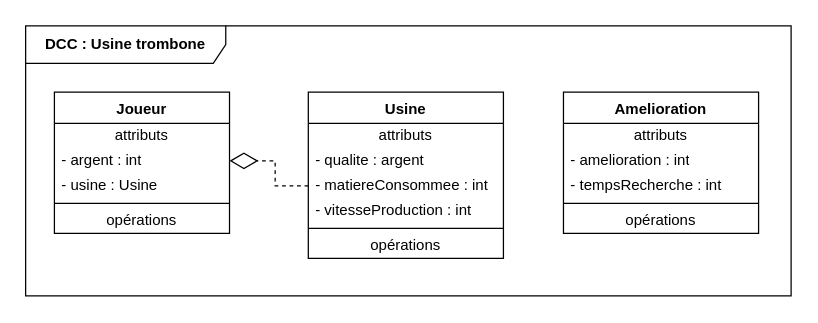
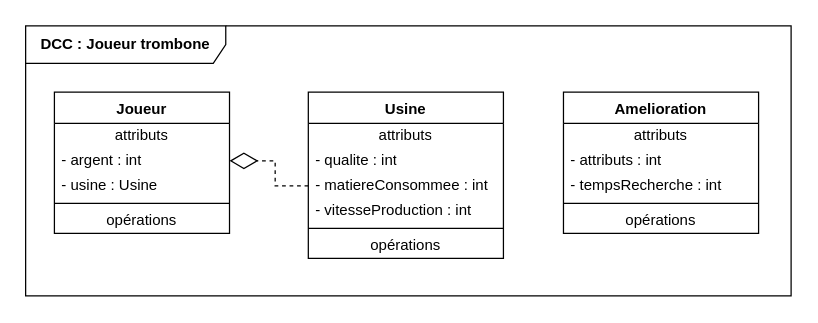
- <mxCell id="2" value="&lt;b&gt;DCC : Usine trombone&lt;/b&gt;" style="shape=umlFrame;whiteSpace=wrap;html=1;pointerEvents=0;recursiveResize=0;container=1;collapsible=0;width=160;" vertex="1" parent="1"><mxGeometry x="20" y="20" width="612" height="216" as="geometry" /></mxCell>
+ <mxCell id="2" value="&lt;b&gt;DCC : Joueur trombone&lt;/b&gt;" style="shape=umlFrame;whiteSpace=wrap;html=1;pointerEvents=0;recursiveResize=0;container=1;collapsible=0;width=160;" vertex="1" parent="1"><mxGeometry x="20" y="20" width="612" height="216" as="geometry" /></mxCell>
- <mxCell id="11" value="- qualite : argent" style="text;html=1;strokeColor=none;fillColor=none;align=left;verticalAlign=middle;spacingLeft=4;spacingRight=4;overflow=hidden;rotatable=0;points=[[0,0.5],[1,0.5]];portConstraint=eastwest;whiteSpace=wrap;" vertex="1" parent="9"><mxGeometry y="45" width="156" height="20" as="geometry" /></mxCell>
+ <mxCell id="11" value="- qualite : int" style="text;html=1;strokeColor=none;fillColor=none;align=left;verticalAlign=middle;spacingLeft=4;spacingRight=4;overflow=hidden;rotatable=0;points=[[0,0.5],[1,0.5]];portConstraint=eastwest;whiteSpace=wrap;" vertex="1" parent="9"><mxGeometry y="45" width="156" height="20" as="geometry" /></mxCell>
- <mxCell id="18" value="- amelioration : int" style="text;html=1;strokeColor=none;fillColor=none;align=left;verticalAlign=middle;spacingLeft=4;spacingRight=4;overflow=hidden;rotatable=0;points=[[0,0.5],[1,0.5]];portConstraint=eastwest;whiteSpace=wrap;" vertex="1" parent="16"><mxGeometry y="45" width="156" height="20" as="geometry" /></mxCell>
+ <mxCell id="18" value="- attributs : int" style="text;html=1;strokeColor=none;fillColor=none;align=left;verticalAlign=middle;spacingLeft=4;spacingRight=4;overflow=hidden;rotatable=0;points=[[0,0.5],[1,0.5]];portConstraint=eastwest;whiteSpace=wrap;" vertex="1" parent="16"><mxGeometry y="45" width="156" height="20" as="geometry" /></mxCell>
